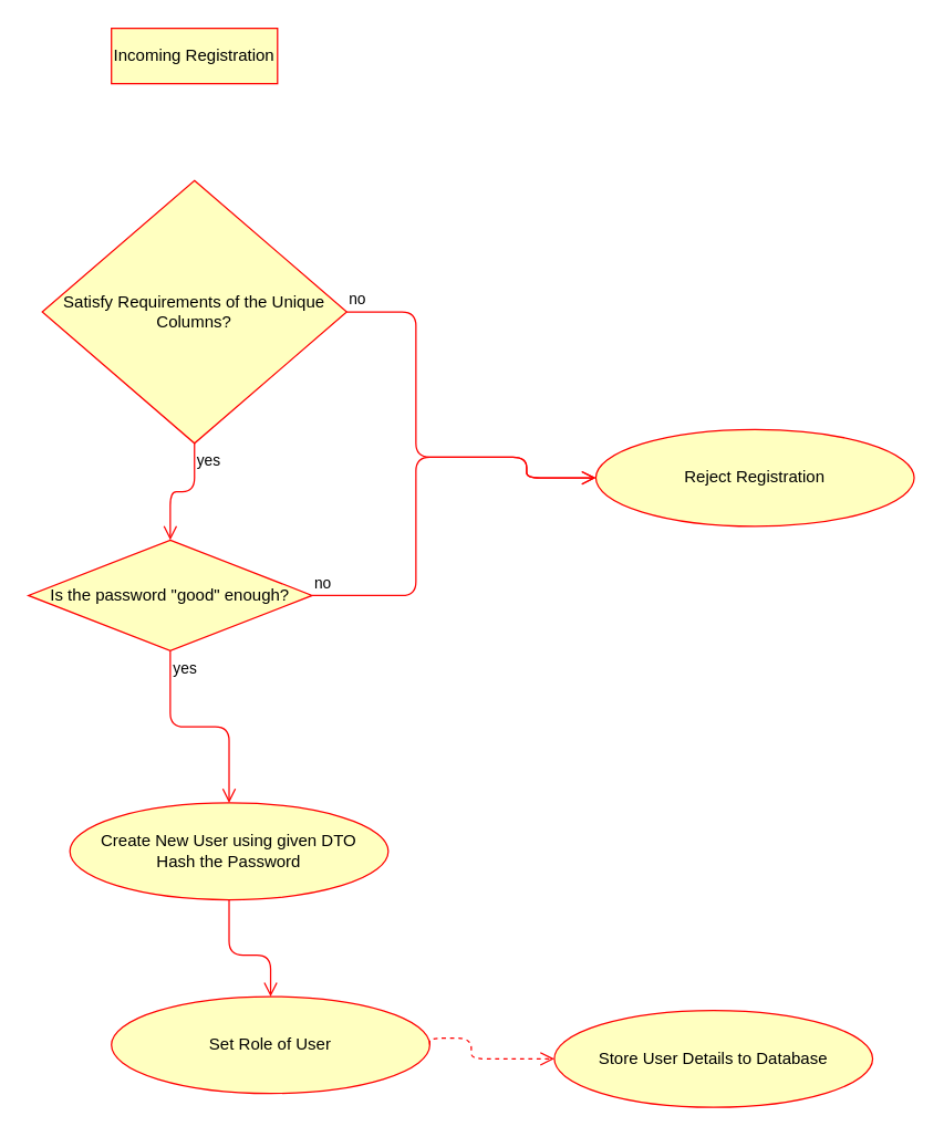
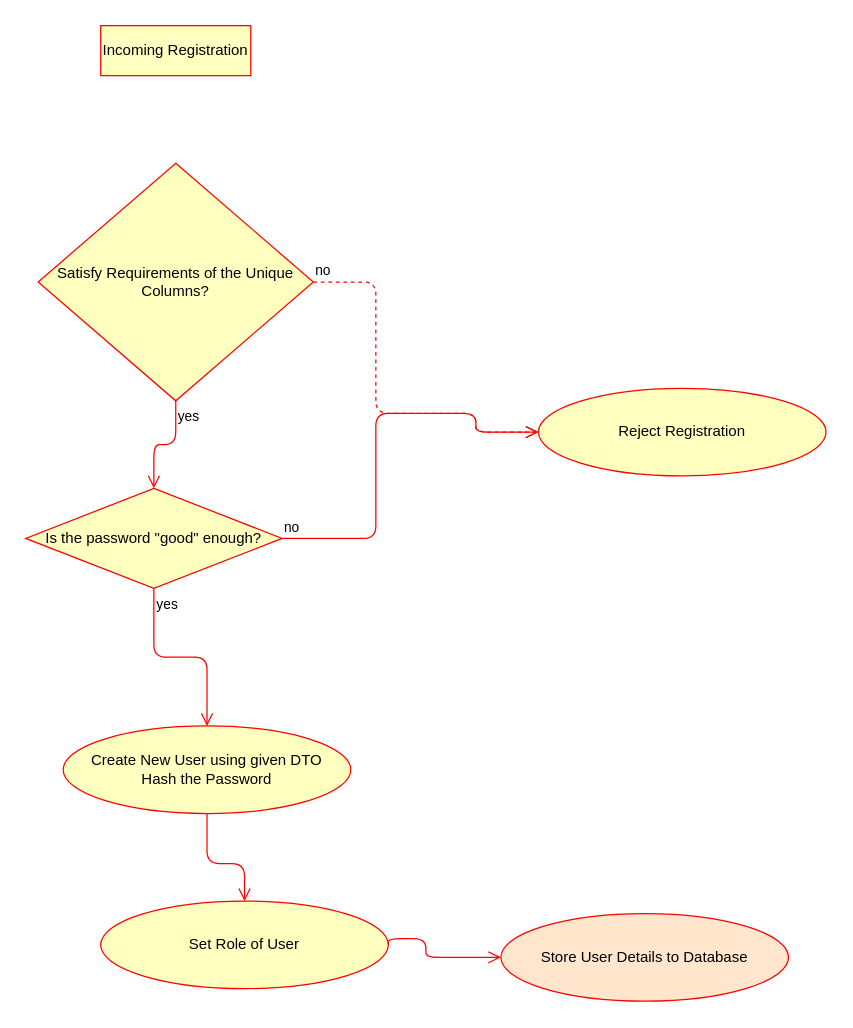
- <mxCell id="3" value="no" style="edgeStyle=orthogonalEdgeStyle;html=1;align=left;verticalAlign=bottom;endArrow=open;endSize=8;strokeColor=#ff0000;entryX=0;entryY=0.5;entryDx=0;entryDy=0;" edge="1" source="2" parent="1" target="8"><mxGeometry x="-1" relative="1" as="geometry"><mxPoint x="350" y="330" as="targetPoint" /><Array as="points"><mxPoint x="300" y="225" /><mxPoint x="300" y="330" /><mxPoint x="380" y="330" /></Array></mxGeometry></mxCell>
+ <mxCell id="3" value="no" style="edgeStyle=orthogonalEdgeStyle;html=1;align=left;verticalAlign=bottom;endArrow=open;endSize=8;strokeColor=#ff0000;entryX=0;entryY=0.5;entryDx=0;entryDy=0;dashed=1;" edge="1" source="2" parent="1" target="8"><mxGeometry x="-1" relative="1" as="geometry"><mxPoint x="350" y="330" as="targetPoint" /><Array as="points"><mxPoint x="300" y="225" /><mxPoint x="300" y="330" /><mxPoint x="380" y="330" /></Array></mxGeometry></mxCell>
- <mxCell id="13" value="" style="edgeStyle=orthogonalEdgeStyle;html=1;align=left;verticalAlign=top;endArrow=open;endSize=8;strokeColor=#ff0000;exitX=1;exitY=0.5;exitDx=0;exitDy=0;entryX=0;entryY=0.5;entryDx=0;entryDy=0;dashed=1;" edge="1" parent="1" source="11" target="12"><mxGeometry x="-1" relative="1" as="geometry"><mxPoint x="340" y="685" as="targetPoint" /><mxPoint x="310" y="615" as="sourcePoint" /><Array as="points"><mxPoint x="310" y="750" /><mxPoint x="340" y="750" /><mxPoint x="340" y="765" /></Array></mxGeometry></mxCell>
+ <mxCell id="13" value="" style="edgeStyle=orthogonalEdgeStyle;html=1;align=left;verticalAlign=top;endArrow=open;endSize=8;strokeColor=#ff0000;exitX=1;exitY=0.5;exitDx=0;exitDy=0;entryX=0;entryY=0.5;entryDx=0;entryDy=0;" edge="1" parent="1" source="11" target="12"><mxGeometry x="-1" relative="1" as="geometry"><mxPoint x="340" y="685" as="targetPoint" /><mxPoint x="310" y="615" as="sourcePoint" /><Array as="points"><mxPoint x="310" y="750" /><mxPoint x="340" y="750" /><mxPoint x="340" y="765" /></Array></mxGeometry></mxCell>
- <mxCell id="12" value="Store User Details to Database" style="ellipse;whiteSpace=wrap;html=1;fillColor=#FFFFC0;strokeColor=#FF0000;" vertex="1" parent="1"><mxGeometry x="400" y="730" width="230" height="70" as="geometry" /></mxCell>
+ <mxCell id="12" value="Store User Details to Database" style="ellipse;whiteSpace=wrap;html=1;fillColor=#ffe6cc;strokeColor=#FF0000;" vertex="1" parent="1"><mxGeometry x="400" y="730" width="230" height="70" as="geometry" /></mxCell>
